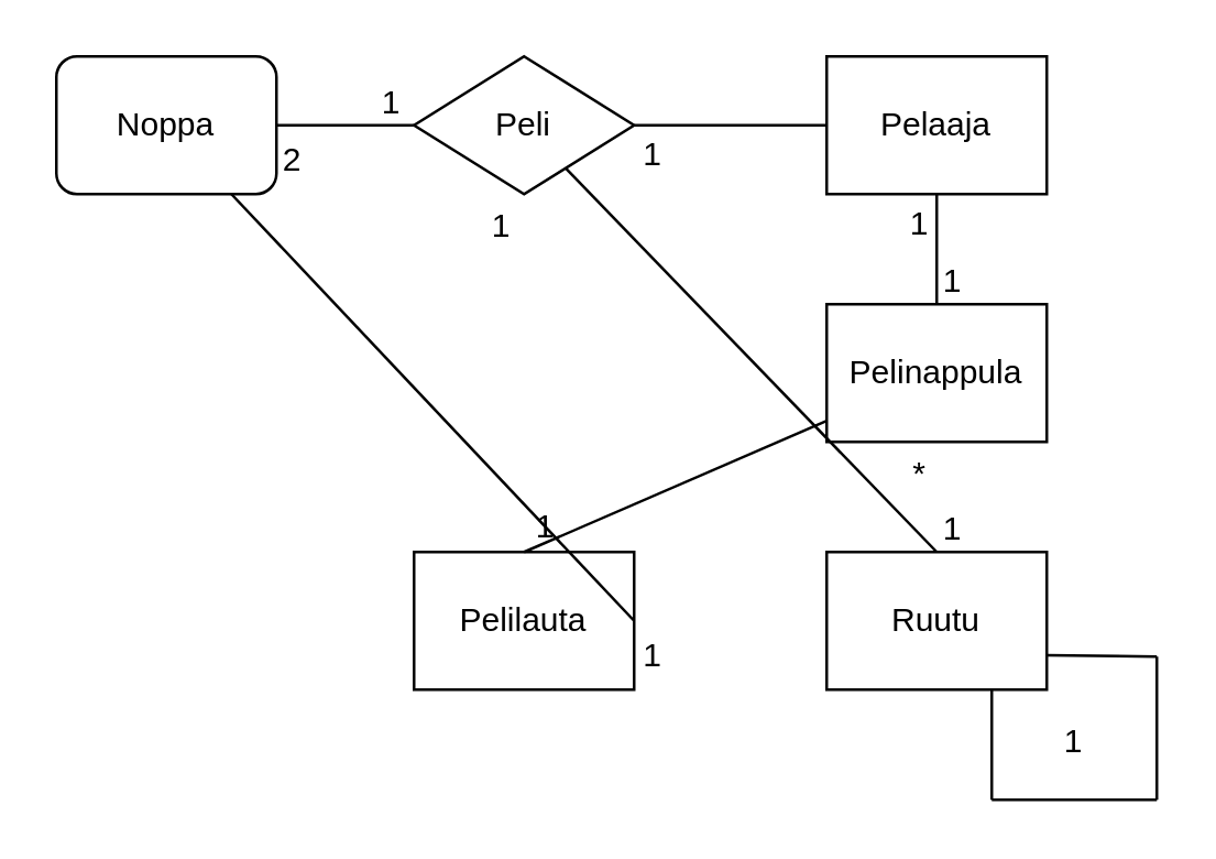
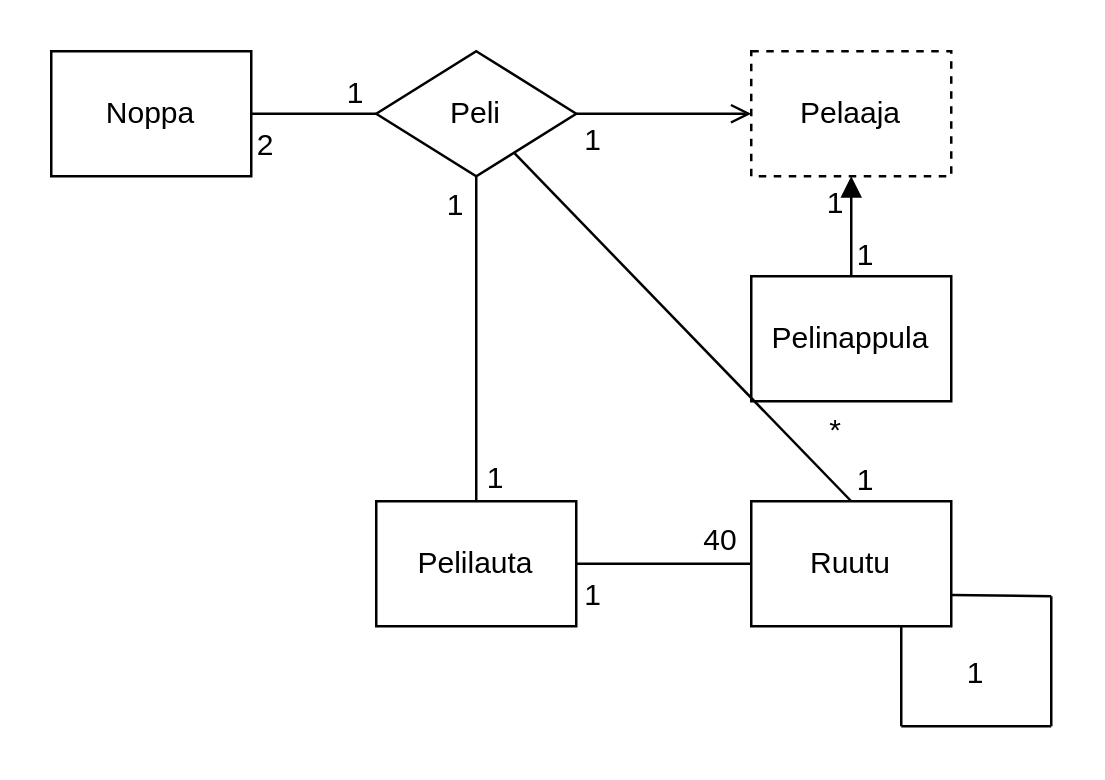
- <mxCell id="7" value="Noppa" style="whiteSpace=wrap;html=1;verticalAlign=middle;rounded=1;" vertex="1" parent="1"><mxGeometry x="20" y="20" width="80" height="50" as="geometry" /></mxCell>
+ <mxCell id="7" value="Noppa" style="rounded=0;whiteSpace=wrap;html=1;verticalAlign=middle;" vertex="1" parent="1"><mxGeometry x="20" y="20" width="80" height="50" as="geometry" /></mxCell>
- <mxCell id="13" value="" style="endArrow=none;html=1;entryX=0;entryY=0.5;entryDx=0;entryDy=0;exitX=1;exitY=0.5;exitDx=0;exitDy=0;" edge="1" parent="1" source="2" target="3"><mxGeometry width="50" height="50" relative="1" as="geometry"><mxPoint x="70" y="370" as="sourcePoint" /><mxPoint x="120" y="320" as="targetPoint" /></mxGeometry></mxCell>
+ <mxCell id="13" value="" style="endArrow=open;html=1;entryX=0;entryY=0.5;entryDx=0;entryDy=0;exitX=1;exitY=0.5;exitDx=0;exitDy=0;" edge="1" parent="1" source="2" target="3"><mxGeometry width="50" height="50" relative="1" as="geometry"><mxPoint x="70" y="370" as="sourcePoint" /><mxPoint x="120" y="320" as="targetPoint" /></mxGeometry></mxCell>
- <mxCell id="3" value="Pelaaja" style="rounded=0;whiteSpace=wrap;html=1;verticalAlign=middle;" vertex="1" parent="1"><mxGeometry x="300" y="20" width="80" height="50" as="geometry" /></mxCell>
+ <mxCell id="3" value="Pelaaja" style="rounded=0;whiteSpace=wrap;html=1;verticalAlign=middle;dashed=1;" vertex="1" parent="1"><mxGeometry x="300" y="20" width="80" height="50" as="geometry" /></mxCell>
- <mxCell id="16" value="" style="endArrow=none;html=1;entryX=0.5;entryY=1;entryDx=0;entryDy=0;exitX=0.5;exitY=0;exitDx=0;exitDy=0;" edge="1" parent="1" source="6" target="3"><mxGeometry width="50" height="50" relative="1" as="geometry"><mxPoint x="100" y="400" as="sourcePoint" /><mxPoint x="150" y="350" as="targetPoint" /></mxGeometry></mxCell>
+ <mxCell id="16" value="" style="endArrow=block;html=1;entryX=0.5;entryY=1;entryDx=0;entryDy=0;exitX=0.5;exitY=0;exitDx=0;exitDy=0;" edge="1" parent="1" source="6" target="3"><mxGeometry width="50" height="50" relative="1" as="geometry"><mxPoint x="100" y="400" as="sourcePoint" /><mxPoint x="150" y="350" as="targetPoint" /></mxGeometry></mxCell>
- <mxCell id="11" value="" style="endArrow=none;html=1;exitX=1;exitY=0.5;exitDx=0;exitDy=0;" edge="1" parent="1" source="4" target="7"><mxGeometry width="50" height="50" relative="1" as="geometry"><mxPoint x="50" y="350" as="sourcePoint" /><mxPoint x="100" y="300" as="targetPoint" /></mxGeometry></mxCell>
+ <mxCell id="11" value="" style="endArrow=none;html=1;entryX=0;entryY=0.5;entryDx=0;entryDy=0;exitX=1;exitY=0.5;exitDx=0;exitDy=0;" edge="1" parent="1" source="4" target="5"><mxGeometry width="50" height="50" relative="1" as="geometry"><mxPoint x="50" y="350" as="sourcePoint" /><mxPoint x="100" y="300" as="targetPoint" /></mxGeometry></mxCell>
- <mxCell id="12" value="" style="endArrow=none;html=1;exitX=0.5;exitY=0;exitDx=0;exitDy=0;" edge="1" parent="1" source="4" target="6"><mxGeometry width="50" height="50" relative="1" as="geometry"><mxPoint x="60" y="360" as="sourcePoint" /><mxPoint x="110" y="310" as="targetPoint" /></mxGeometry></mxCell>
+ <mxCell id="12" value="" style="endArrow=none;html=1;entryX=0.5;entryY=1;entryDx=0;entryDy=0;exitX=0.5;exitY=0;exitDx=0;exitDy=0;" edge="1" parent="1" source="4" target="2"><mxGeometry width="50" height="50" relative="1" as="geometry"><mxPoint x="60" y="360" as="sourcePoint" /><mxPoint x="110" y="310" as="targetPoint" /></mxGeometry></mxCell>
+ <mxCell id="29" value="40" style="text;html=1;strokeColor=none;fillColor=none;align=center;verticalAlign=middle;whiteSpace=wrap;rounded=0;" vertex="1" parent="1"><mxGeometry x="278" y="206" width="20" height="20" as="geometry" /></mxCell>
